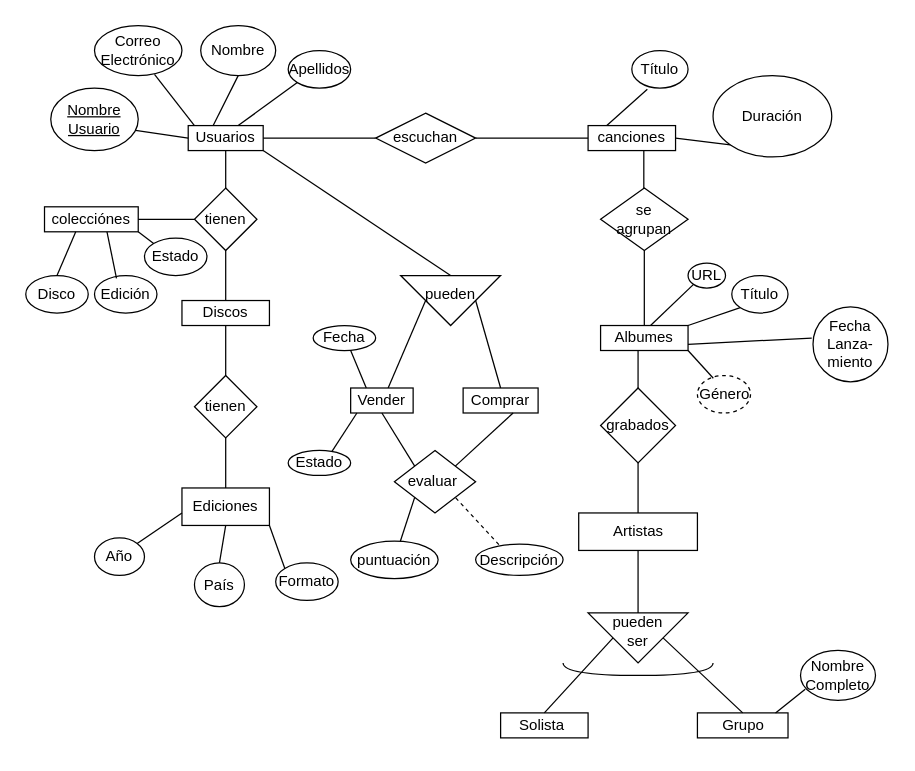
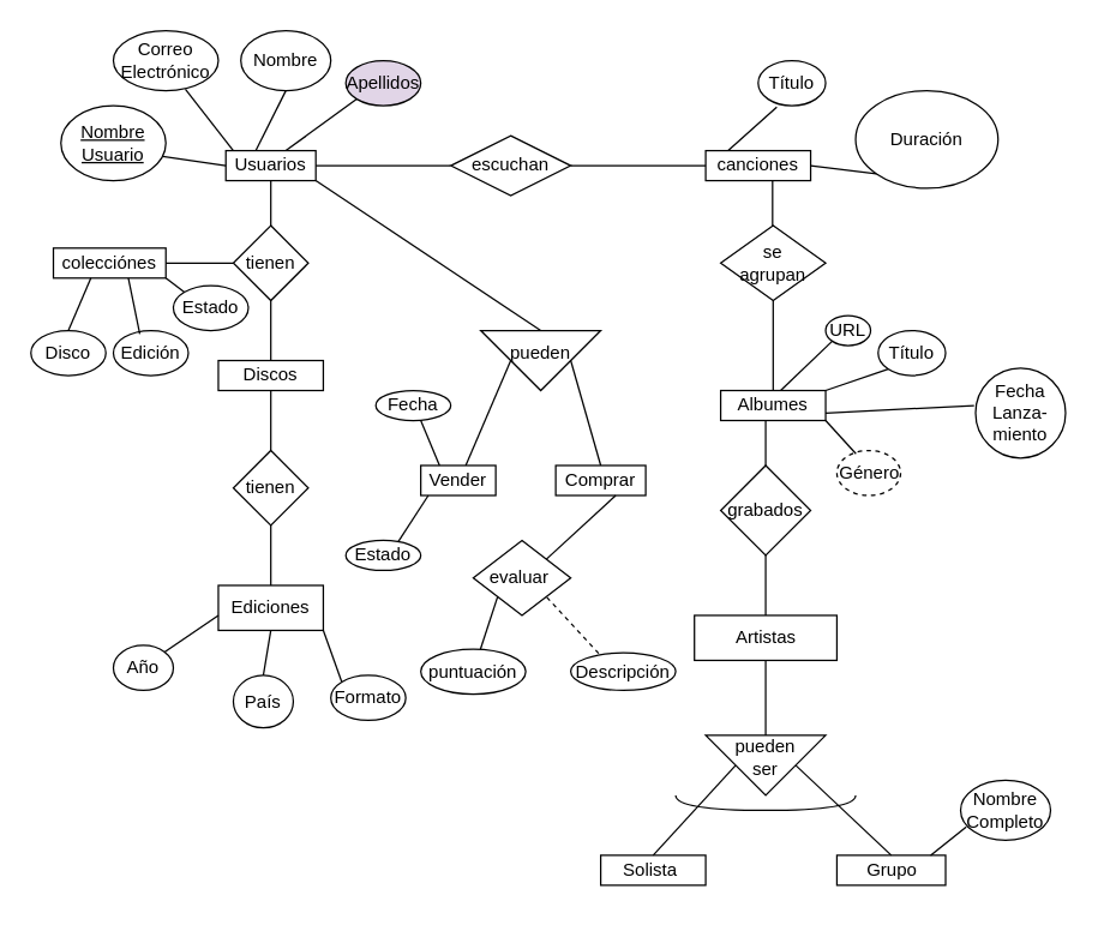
- <mxCell id="43" value="Apellidos" style="ellipse;whiteSpace=wrap;html=1;" vertex="1" parent="1"><mxGeometry x="230" y="40" width="50" height="30" as="geometry" /></mxCell>
+ <mxCell id="43" value="Apellidos" style="ellipse;whiteSpace=wrap;html=1;fillColor=#e1d5e7;" vertex="1" parent="1"><mxGeometry x="230" y="40" width="50" height="30" as="geometry" /></mxCell>
- <mxCell id="38" value="" style="endArrow=none;html=1;rounded=0;entryX=0.5;entryY=1;entryDx=0;entryDy=0;exitX=0;exitY=0;exitDx=0;exitDy=0;" edge="1" parent="1" source="39" target="36"><mxGeometry width="50" height="50" relative="1" as="geometry"><mxPoint x="260" y="390" as="sourcePoint" /><mxPoint x="310" y="340" as="targetPoint" /></mxGeometry></mxCell>
